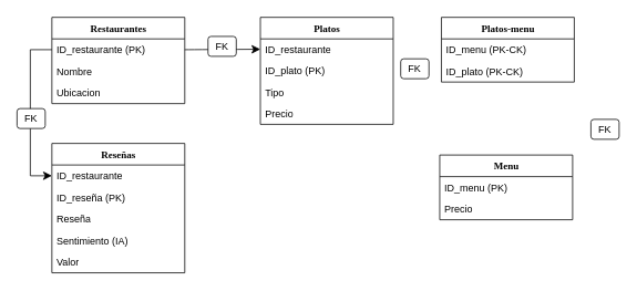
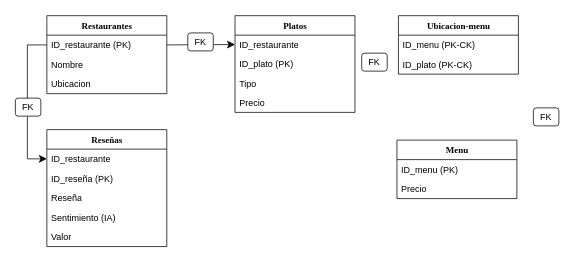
- <mxCell id="21" value="Platos-menu" style="swimlane;html=1;fontStyle=1;align=center;verticalAlign=top;childLayout=stackLayout;horizontal=1;startSize=26;horizontalStack=0;resizeParent=1;resizeLast=0;collapsible=1;marginBottom=0;swimlaneFillColor=#ffffff;rounded=0;shadow=0;comic=0;labelBackgroundColor=none;strokeWidth=1;fillColor=none;fontFamily=Verdana;fontSize=12" parent="1" vertex="1"><mxGeometry x="531" y="20" width="160" height="78" as="geometry" /></mxCell>
+ <mxCell id="21" value="Ubicacion-menu" style="swimlane;html=1;fontStyle=1;align=center;verticalAlign=top;childLayout=stackLayout;horizontal=1;startSize=26;horizontalStack=0;resizeParent=1;resizeLast=0;collapsible=1;marginBottom=0;swimlaneFillColor=#ffffff;rounded=0;shadow=0;comic=0;labelBackgroundColor=none;strokeWidth=1;fillColor=none;fontFamily=Verdana;fontSize=12" parent="1" vertex="1"><mxGeometry x="531" y="20" width="160" height="78" as="geometry" /></mxCell>
